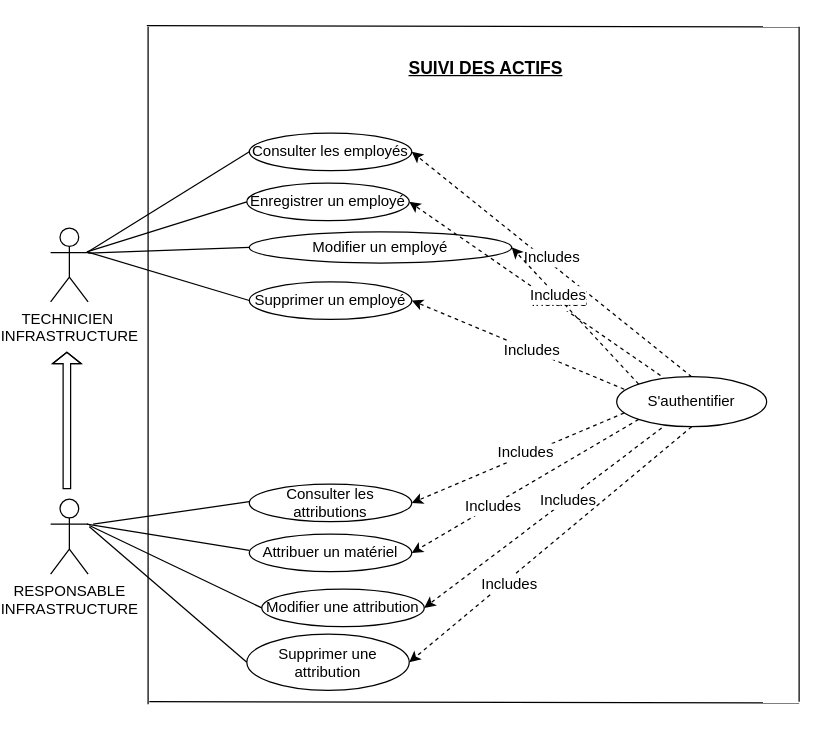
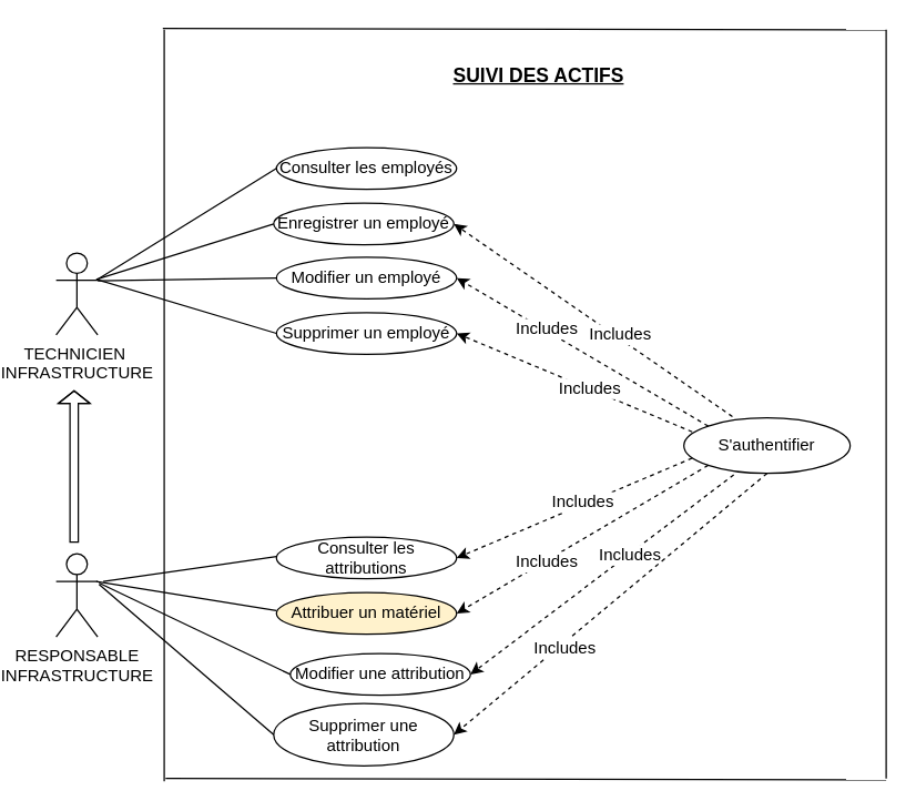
- <mxCell id="13" value="Modifier un employé" style="ellipse;whiteSpace=wrap;html=1;" vertex="1" parent="1"><mxGeometry x="179" y="185" width="210" height="25" as="geometry" /></mxCell>
+ <mxCell id="13" value="Modifier un employé" style="ellipse;whiteSpace=wrap;html=1;" vertex="1" parent="1"><mxGeometry x="179" y="185" width="130" height="30" as="geometry" /></mxCell>
- <mxCell id="19" value="" style="endArrow=classic;html=1;rounded=0;entryX=1;entryY=0.5;entryDx=0;entryDy=0;dashed=1;exitX=0.5;exitY=0;exitDx=0;exitDy=0;" edge="1" parent="1" source="5" target="3"><mxGeometry width="50" height="50" relative="1" as="geometry"><mxPoint x="509" y="301" as="sourcePoint" /><mxPoint x="549" y="231" as="targetPoint" /></mxGeometry></mxCell>
- <mxCell id="20" value="&lt;font style=&quot;font-size: 12px;&quot;&gt;Includes&lt;/font&gt;" style="edgeLabel;html=1;align=center;verticalAlign=middle;resizable=0;points=[];" vertex="1" connectable="0" parent="19"><mxGeometry x="0.025" y="-4" relative="1" as="geometry"><mxPoint as="offset" /></mxGeometry></mxCell>
- <mxCell id="17" value="Attribuer un matériel" style="ellipse;whiteSpace=wrap;html=1;" vertex="1" parent="1"><mxGeometry x="179" y="427" width="130" height="30" as="geometry" /></mxCell>
+ <mxCell id="17" value="Attribuer un matériel" style="ellipse;whiteSpace=wrap;html=1;fillColor=#fff2cc;" vertex="1" parent="1"><mxGeometry x="179" y="427" width="130" height="30" as="geometry" /></mxCell>
